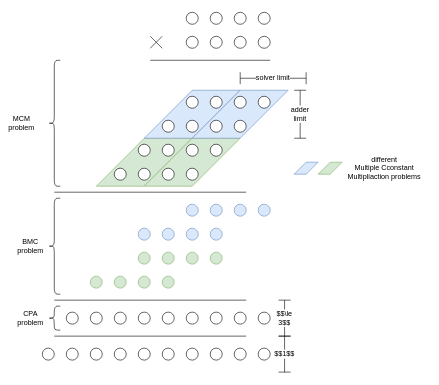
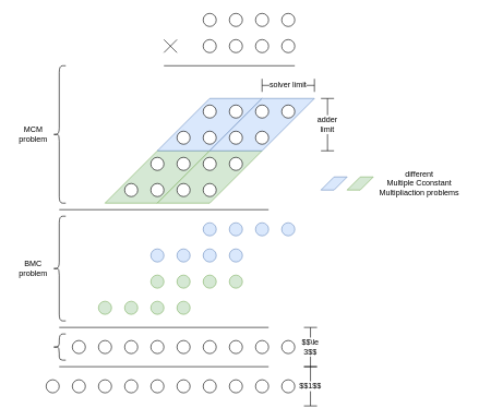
- <mxCell id="63" value="solver limit" style="shape=crossbar;whiteSpace=wrap;html=1;rounded=1;labelBackgroundColor=default;" parent="1" vertex="1"><mxGeometry x="400" y="120" width="110" height="20" as="geometry" /></mxCell>
+ <mxCell id="63" value="solver limit" style="shape=crossbar;whiteSpace=wrap;html=1;rounded=1;labelBackgroundColor=default;" parent="1" vertex="1"><mxGeometry x="400" y="120" width="80" height="20" as="geometry" /></mxCell>
- <mxCell id="65" value="MCM &lt;br&gt;problem" style="text;html=1;align=center;verticalAlign=middle;resizable=0;points=[];autosize=1;strokeColor=none;fillColor=none;" parent="1" vertex="1"><mxGeometry x="5" y="190" width="60" height="30" as="geometry" /></mxCell>
+ <mxCell id="65" value="MCM &lt;br&gt;problem" style="text;html=1;align=center;verticalAlign=middle;resizable=0;points=[];autosize=1;strokeColor=none;fillColor=none;" parent="1" vertex="1"><mxGeometry x="20" y="190" width="60" height="30" as="geometry" /></mxCell>
- <mxCell id="71" value="CPA&lt;br&gt;problem" style="text;html=1;align=center;verticalAlign=middle;resizable=0;points=[];autosize=1;strokeColor=none;fillColor=none;" parent="1" vertex="1"><mxGeometry x="20" y="515" width="60" height="30" as="geometry" /></mxCell>
